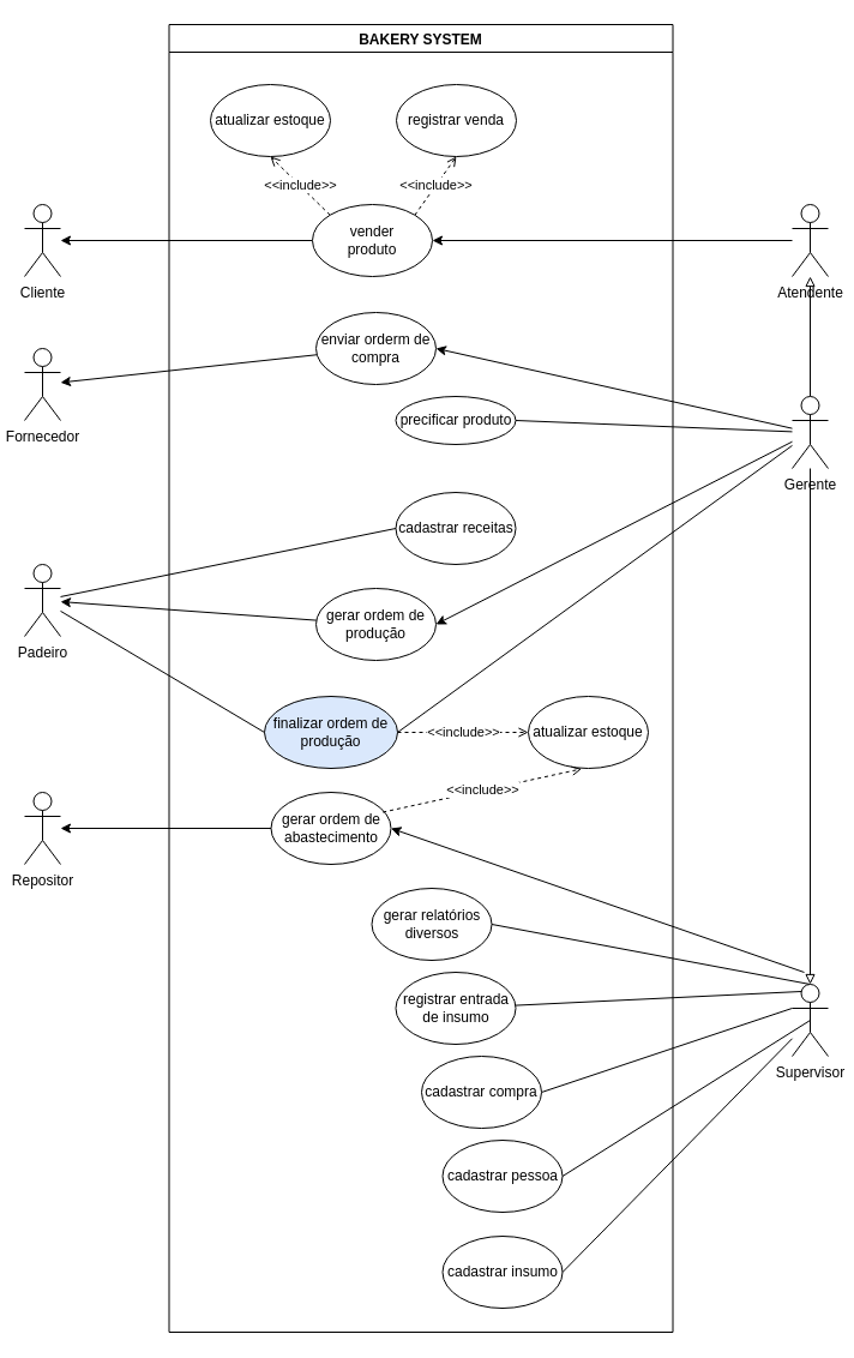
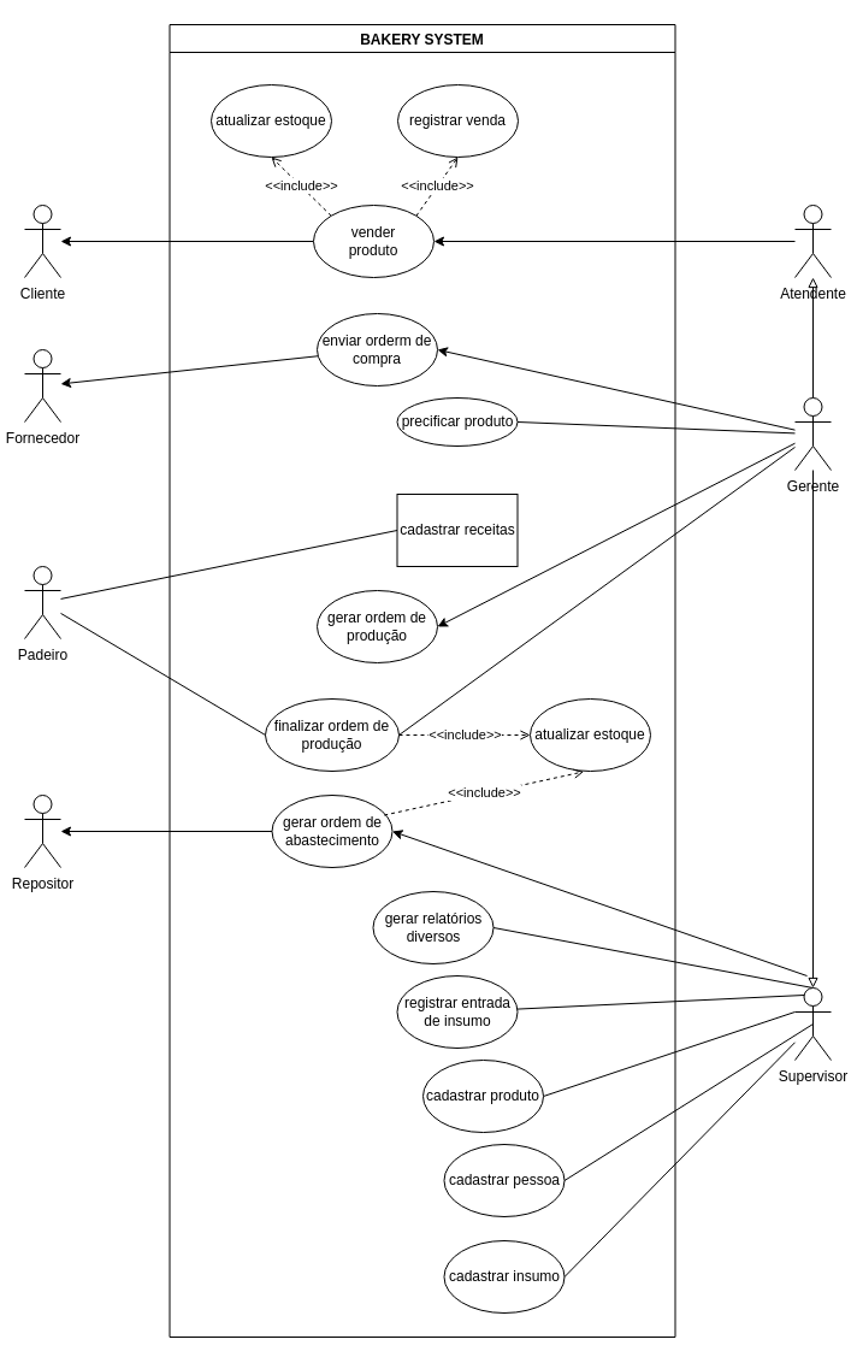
- <mxCell id="31" value="cadastrar receitas" style="ellipse;whiteSpace=wrap;html=1;" parent="24" vertex="1"><mxGeometry x="189" y="390" width="100" height="60" as="geometry" /></mxCell>
+ <mxCell id="31" value="cadastrar receitas" style="whiteSpace=wrap;html=1;rounded=0;" parent="24" vertex="1"><mxGeometry x="189" y="390" width="100" height="60" as="geometry" /></mxCell>
- <mxCell id="45" style="edgeStyle=none;rounded=0;orthogonalLoop=1;jettySize=auto;html=1;endArrow=classic;endFill=1;" parent="1" source="32" target="44" edge="1"><mxGeometry relative="1" as="geometry" /></mxCell>
- <mxCell id="34" value="finalizar ordem de produção&lt;br&gt;" style="ellipse;whiteSpace=wrap;html=1;fillColor=#dae8fc;" parent="24" vertex="1"><mxGeometry x="79.5" y="560" width="111" height="60" as="geometry" /></mxCell>
+ <mxCell id="34" value="finalizar ordem de produção&lt;br&gt;" style="ellipse;whiteSpace=wrap;html=1;" parent="24" vertex="1"><mxGeometry x="79.5" y="560" width="111" height="60" as="geometry" /></mxCell>
- <mxCell id="27" value="cadastrar compra" style="ellipse;whiteSpace=wrap;html=1;" parent="24" vertex="1"><mxGeometry x="210.5" y="860" width="100" height="60" as="geometry" /></mxCell>
+ <mxCell id="27" value="cadastrar produto" style="ellipse;whiteSpace=wrap;html=1;" parent="24" vertex="1"><mxGeometry x="210.5" y="860" width="100" height="60" as="geometry" /></mxCell>
